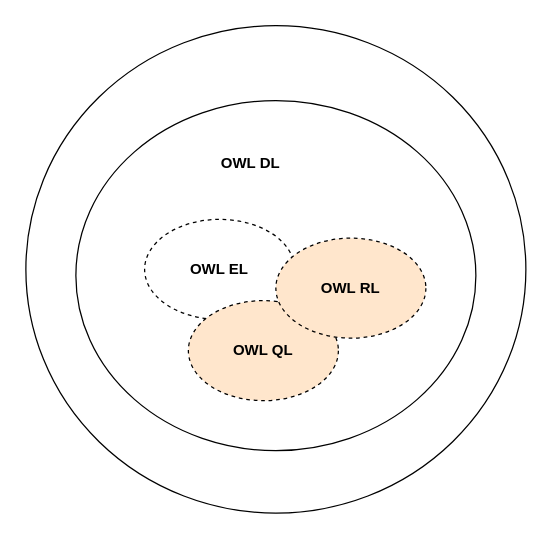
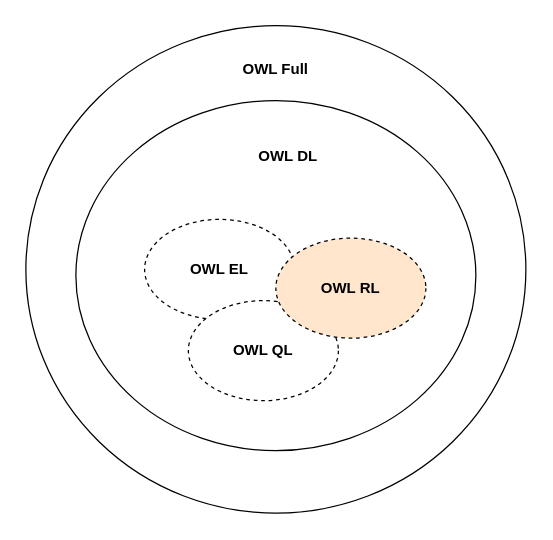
+ <mxCell id="5" value="OWL Full" style="text;html=1;strokeColor=none;fillColor=none;align=center;verticalAlign=middle;whiteSpace=wrap;rounded=0;fontStyle=1" vertex="1" parent="1"><mxGeometry x="190" y="40" width="60" height="30" as="geometry" /></mxCell>
- <mxCell id="8" value="OWL DL" style="text;html=1;strokeColor=none;fillColor=none;align=center;verticalAlign=middle;whiteSpace=wrap;rounded=0;fontStyle=1" vertex="1" parent="1"><mxGeometry x="170" y="115" width="60" height="30" as="geometry" /></mxCell>
+ <mxCell id="8" value="OWL DL" style="text;html=1;strokeColor=none;fillColor=none;align=center;verticalAlign=middle;whiteSpace=wrap;rounded=0;fontStyle=1" vertex="1" parent="1"><mxGeometry x="200" y="110" width="60" height="30" as="geometry" /></mxCell>
- <mxCell id="6" value="OWL QL" style="ellipse;whiteSpace=wrap;html=1;dashed=1;fontStyle=1;fillColor=#ffe6cc;" vertex="1" parent="1"><mxGeometry x="150" y="240" width="120" height="80" as="geometry" /></mxCell>
+ <mxCell id="6" value="OWL QL" style="ellipse;whiteSpace=wrap;html=1;dashed=1;fontStyle=1" vertex="1" parent="1"><mxGeometry x="150" y="240" width="120" height="80" as="geometry" /></mxCell>
